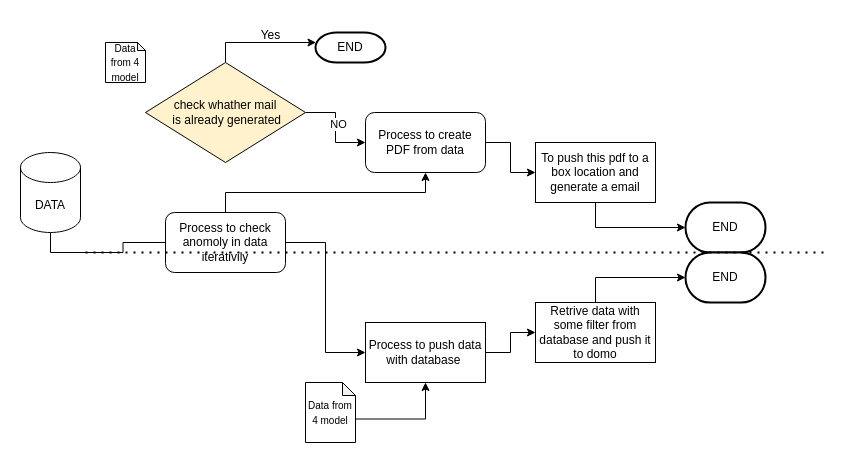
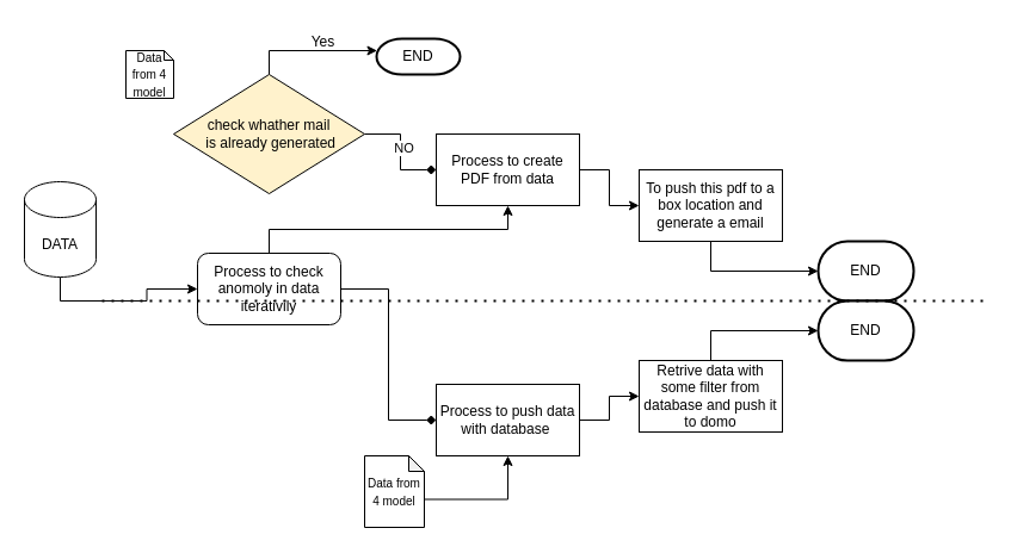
- <mxCell id="20" style="edgeStyle=orthogonalEdgeStyle;rounded=0;orthogonalLoop=1;jettySize=auto;html=1;exitX=1;exitY=0.5;exitDx=0;exitDy=0;entryX=0;entryY=0.5;entryDx=0;entryDy=0;" edge="1" parent="1" source="22" target="8"><mxGeometry relative="1" as="geometry" /></mxCell>
+ <mxCell id="20" style="edgeStyle=orthogonalEdgeStyle;rounded=0;orthogonalLoop=1;jettySize=auto;html=1;exitX=1;exitY=0.5;exitDx=0;exitDy=0;entryX=0;entryY=0.5;entryDx=0;entryDy=0;endArrow=diamond;" edge="1" parent="1" source="22" target="8"><mxGeometry relative="1" as="geometry" /></mxCell>
- <mxCell id="8" value="Process to create PDF from data" style="whiteSpace=wrap;html=1;rounded=1;" vertex="1" parent="1"><mxGeometry x="365" y="112" width="120" height="60" as="geometry" /></mxCell>
+ <mxCell id="8" value="Process to create PDF from data" style="rounded=0;whiteSpace=wrap;html=1;" vertex="1" parent="1"><mxGeometry x="365" y="112" width="120" height="60" as="geometry" /></mxCell>
- <mxCell id="5" style="edgeStyle=orthogonalEdgeStyle;rounded=0;orthogonalLoop=1;jettySize=auto;html=1;exitX=0.5;exitY=1;exitDx=0;exitDy=0;exitPerimeter=0;entryX=0;entryY=0.5;entryDx=0;entryDy=0;endArrow=none;" edge="1" parent="1" source="6" target="4"><mxGeometry relative="1" as="geometry" /></mxCell>
+ <mxCell id="5" style="edgeStyle=orthogonalEdgeStyle;rounded=0;orthogonalLoop=1;jettySize=auto;html=1;exitX=0.5;exitY=1;exitDx=0;exitDy=0;exitPerimeter=0;entryX=0;entryY=0.5;entryDx=0;entryDy=0;" edge="1" parent="1" source="6" target="4"><mxGeometry relative="1" as="geometry" /></mxCell>
- <mxCell id="2" style="edgeStyle=orthogonalEdgeStyle;rounded=0;orthogonalLoop=1;jettySize=auto;html=1;exitX=1;exitY=0.5;exitDx=0;exitDy=0;entryX=0;entryY=0.5;entryDx=0;entryDy=0;" edge="1" parent="1" source="4" target="10"><mxGeometry relative="1" as="geometry" /></mxCell>
+ <mxCell id="2" style="edgeStyle=orthogonalEdgeStyle;rounded=0;orthogonalLoop=1;jettySize=auto;html=1;exitX=1;exitY=0.5;exitDx=0;exitDy=0;entryX=0;entryY=0.5;entryDx=0;entryDy=0;endArrow=diamond;" edge="1" parent="1" source="4" target="10"><mxGeometry relative="1" as="geometry" /></mxCell>
